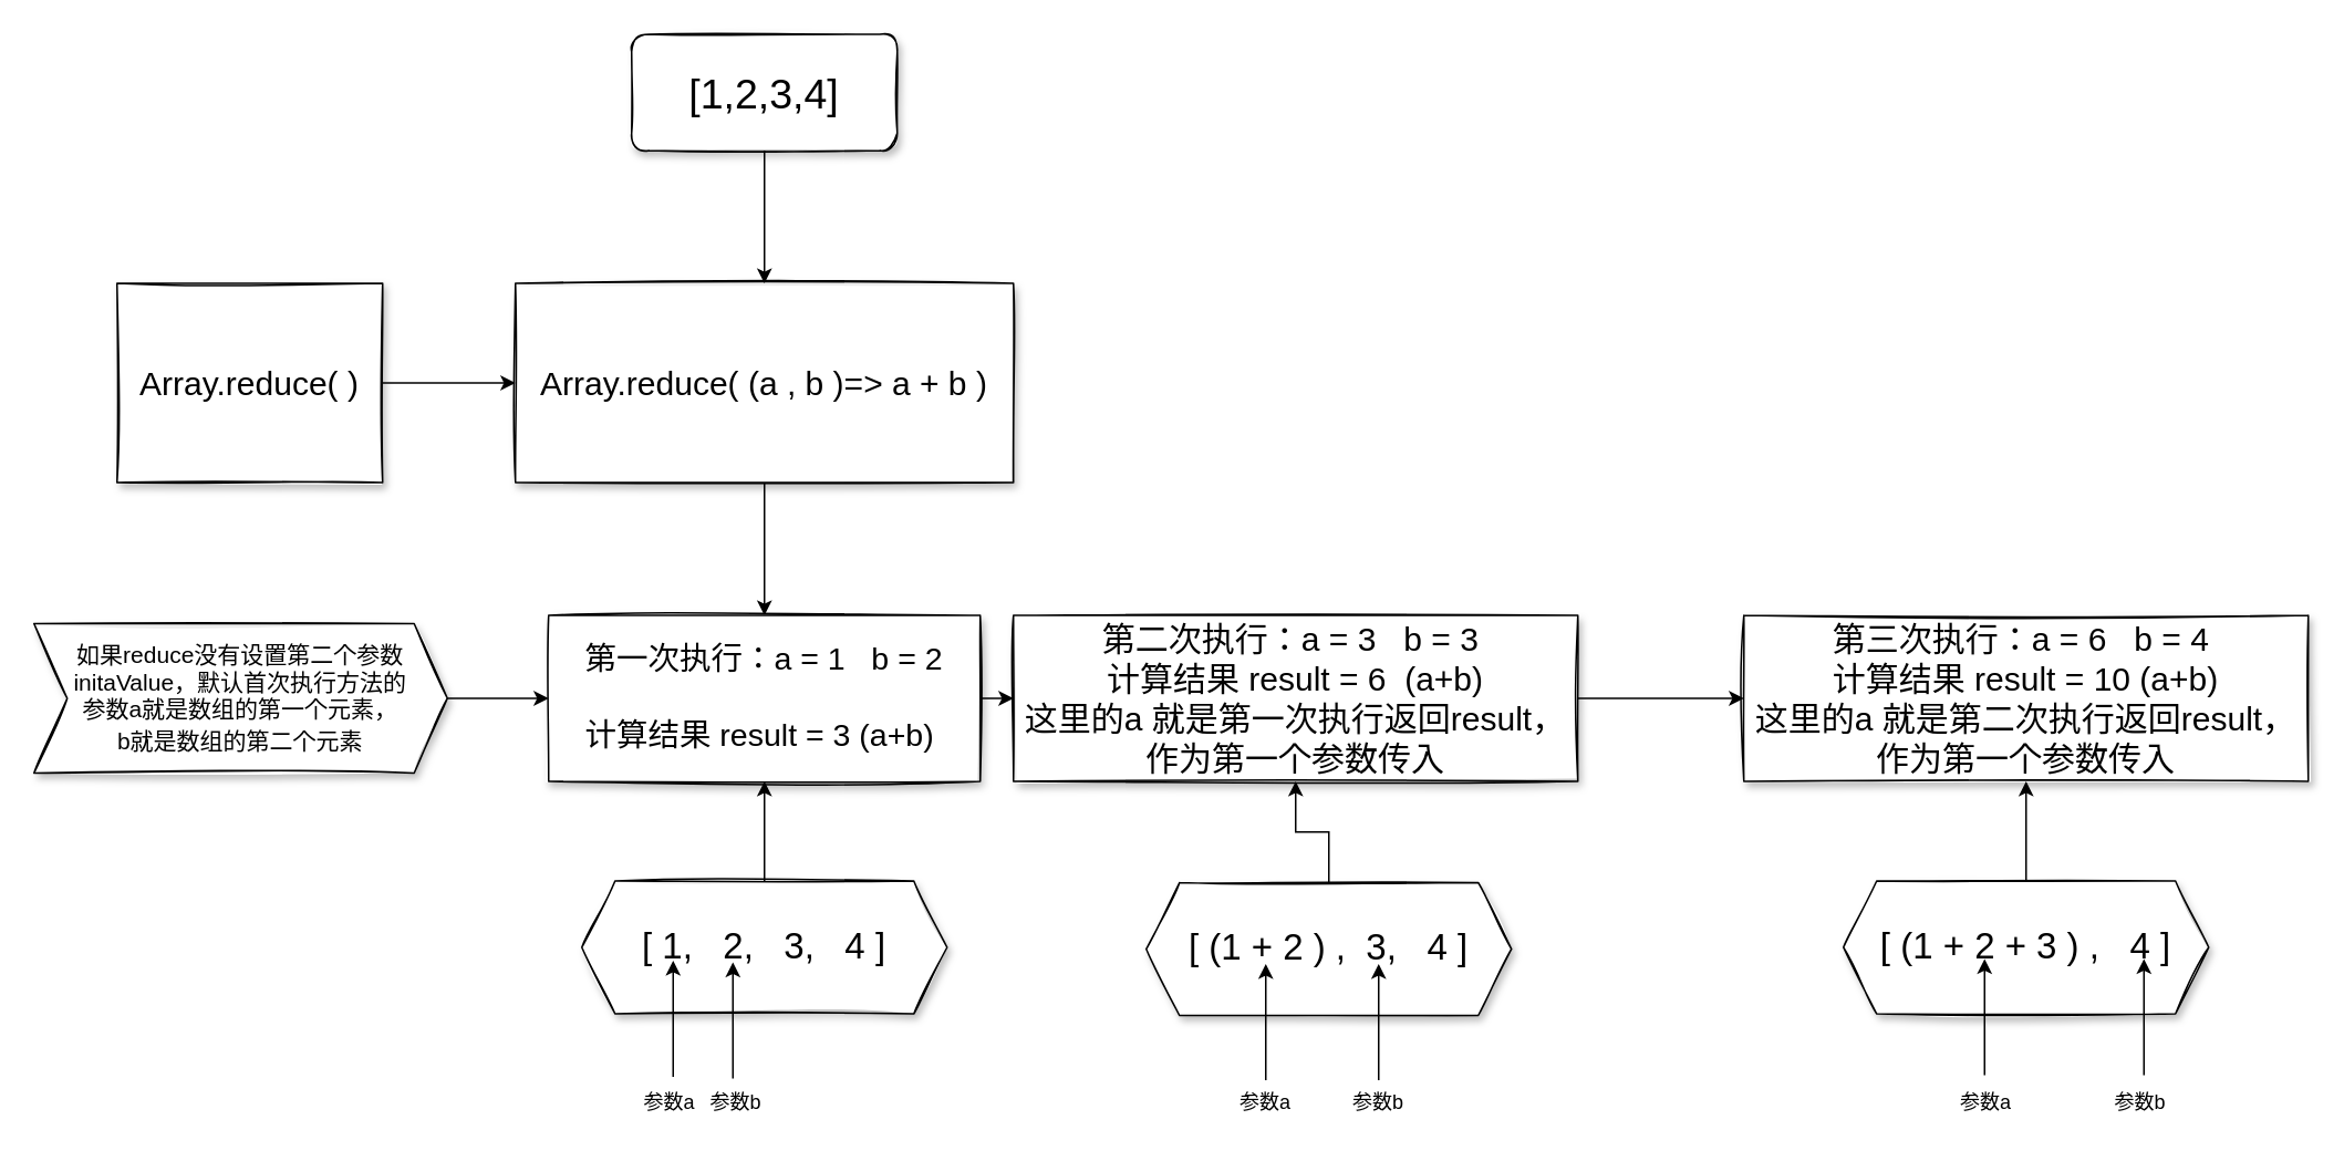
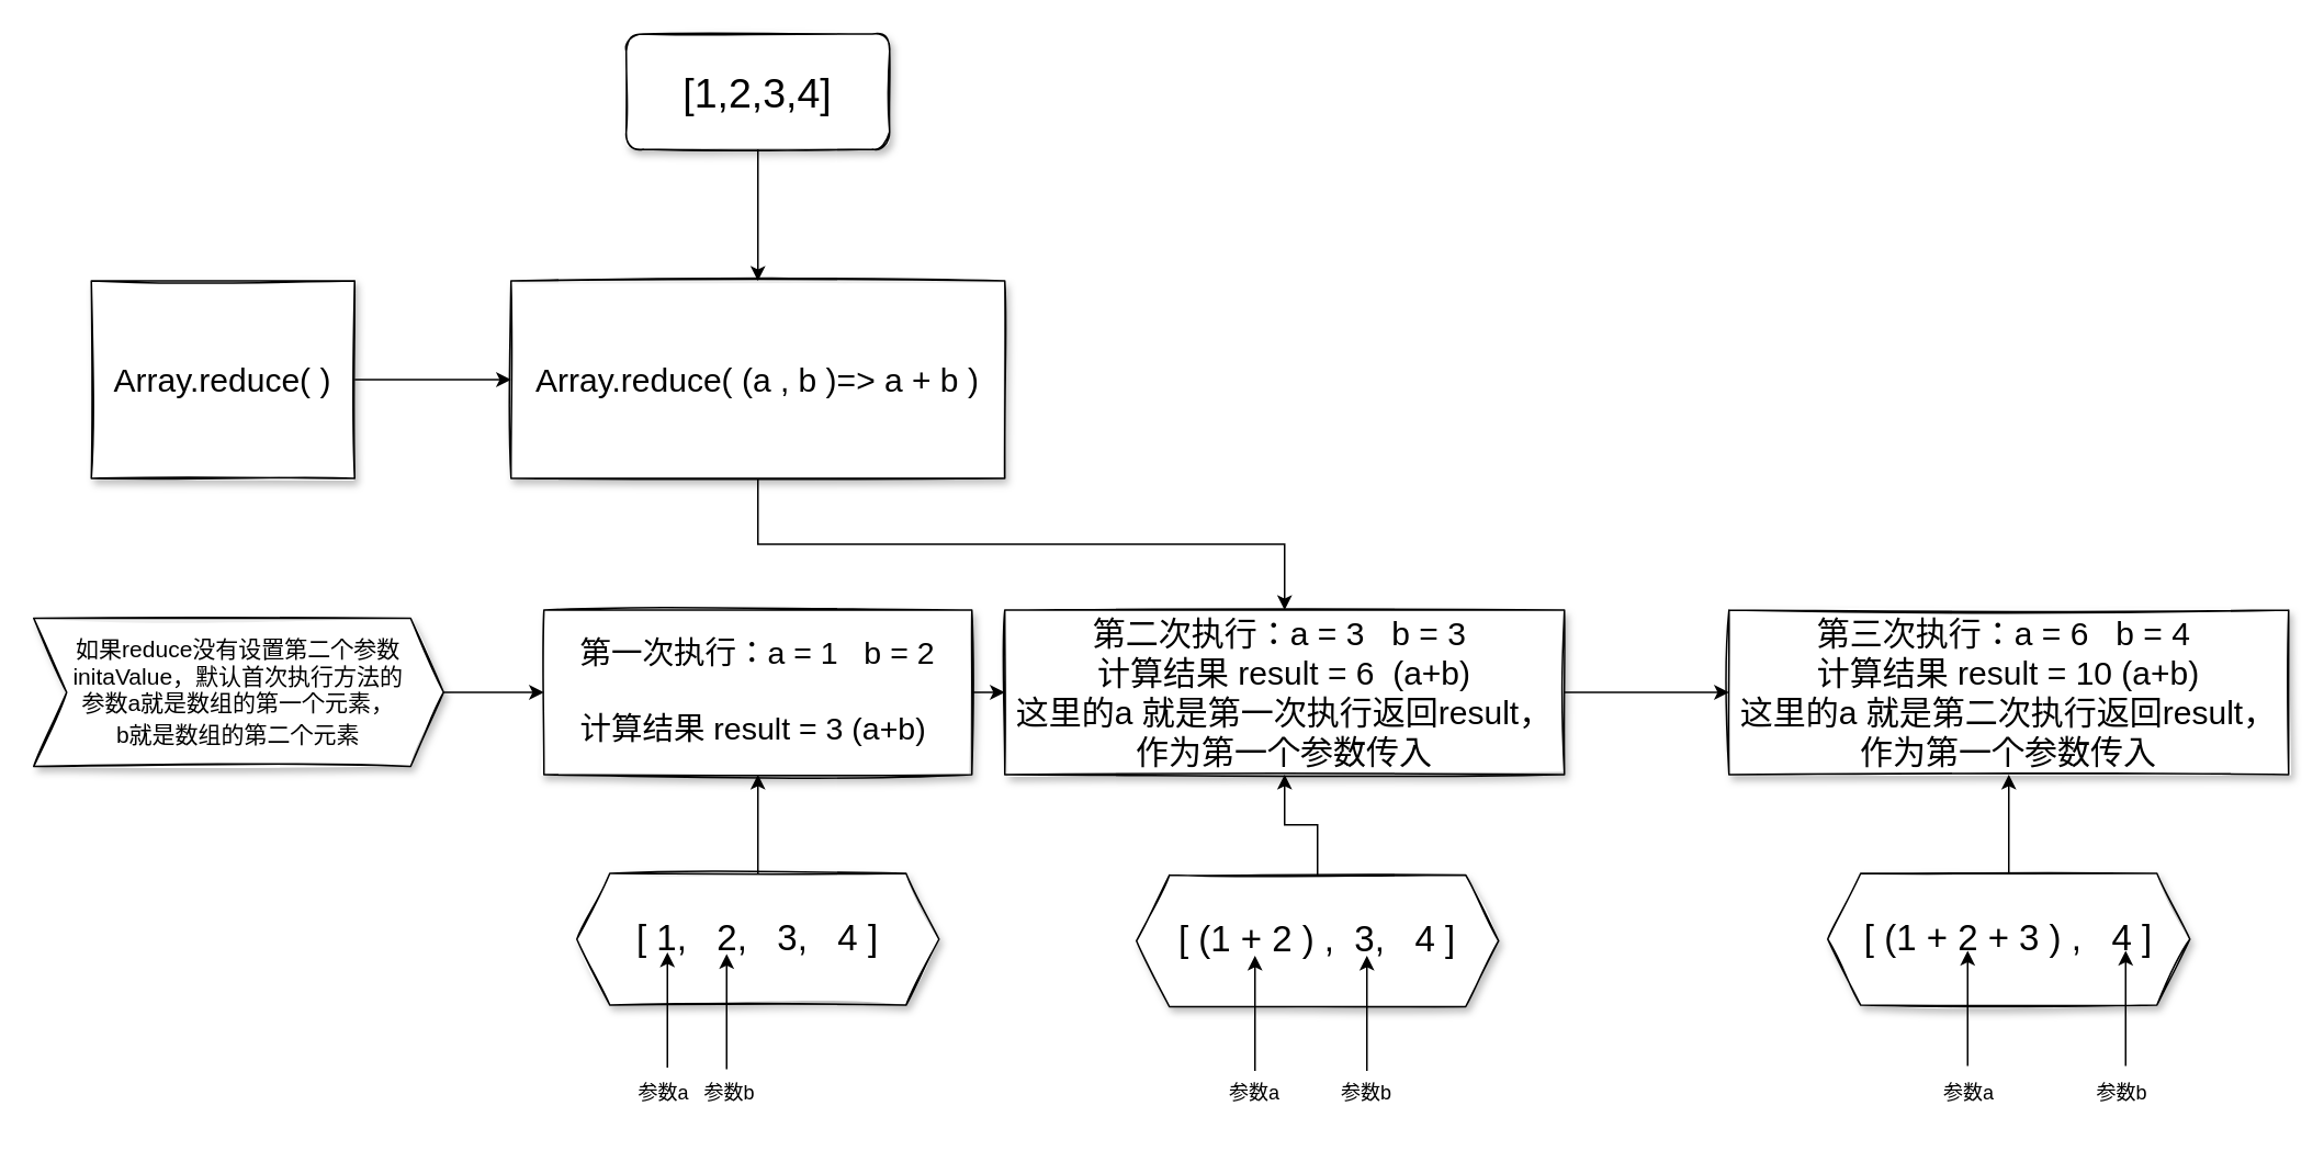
- <mxCell id="3" value="&lt;font style=&quot;font-size: 20px;&quot;&gt;Array.reduce( )&lt;/font&gt;" style="rounded=0;whiteSpace=wrap;html=1;sketch=1;shadow=1;" parent="1" vertex="1"><mxGeometry x="70" y="170" width="160" height="120" as="geometry" /></mxCell>
+ <mxCell id="3" value="&lt;font style=&quot;font-size: 20px;&quot;&gt;Array.reduce( )&lt;/font&gt;" style="rounded=0;whiteSpace=wrap;html=1;sketch=1;shadow=1;" parent="1" vertex="1"><mxGeometry x="55" y="170" width="160" height="120" as="geometry" /></mxCell>
- <mxCell id="6" value="" style="edgeStyle=orthogonalEdgeStyle;rounded=0;orthogonalLoop=1;jettySize=auto;html=1;fontSize=16;" parent="1" source="7" target="9" edge="1"><mxGeometry relative="1" as="geometry" /></mxCell>
+ <mxCell id="6" value="" style="edgeStyle=orthogonalEdgeStyle;rounded=0;orthogonalLoop=1;jettySize=auto;html=1;fontSize=16;" parent="1" source="7" target="11" edge="1"><mxGeometry relative="1" as="geometry" /></mxCell>
